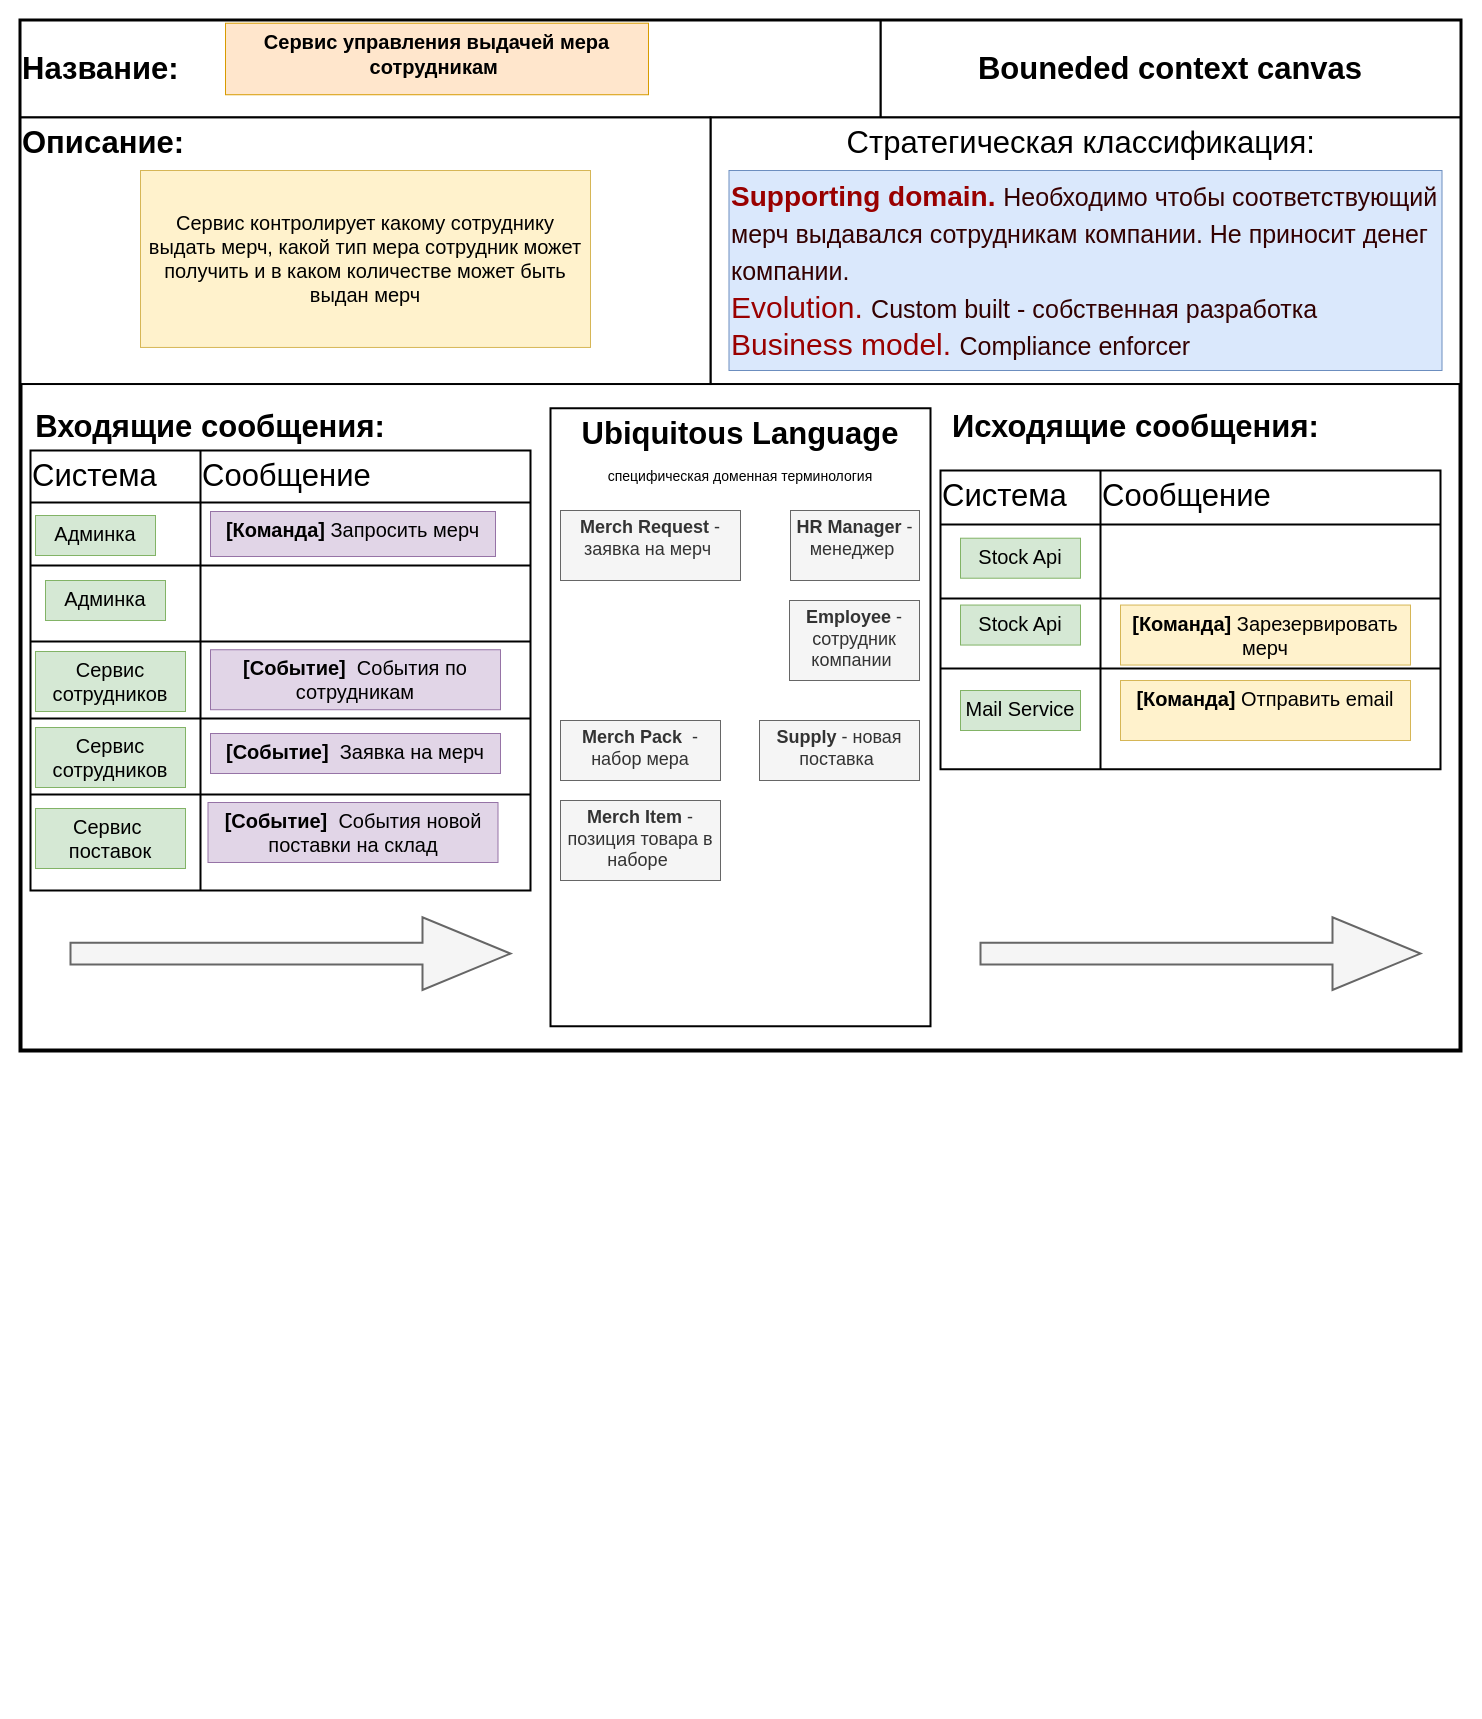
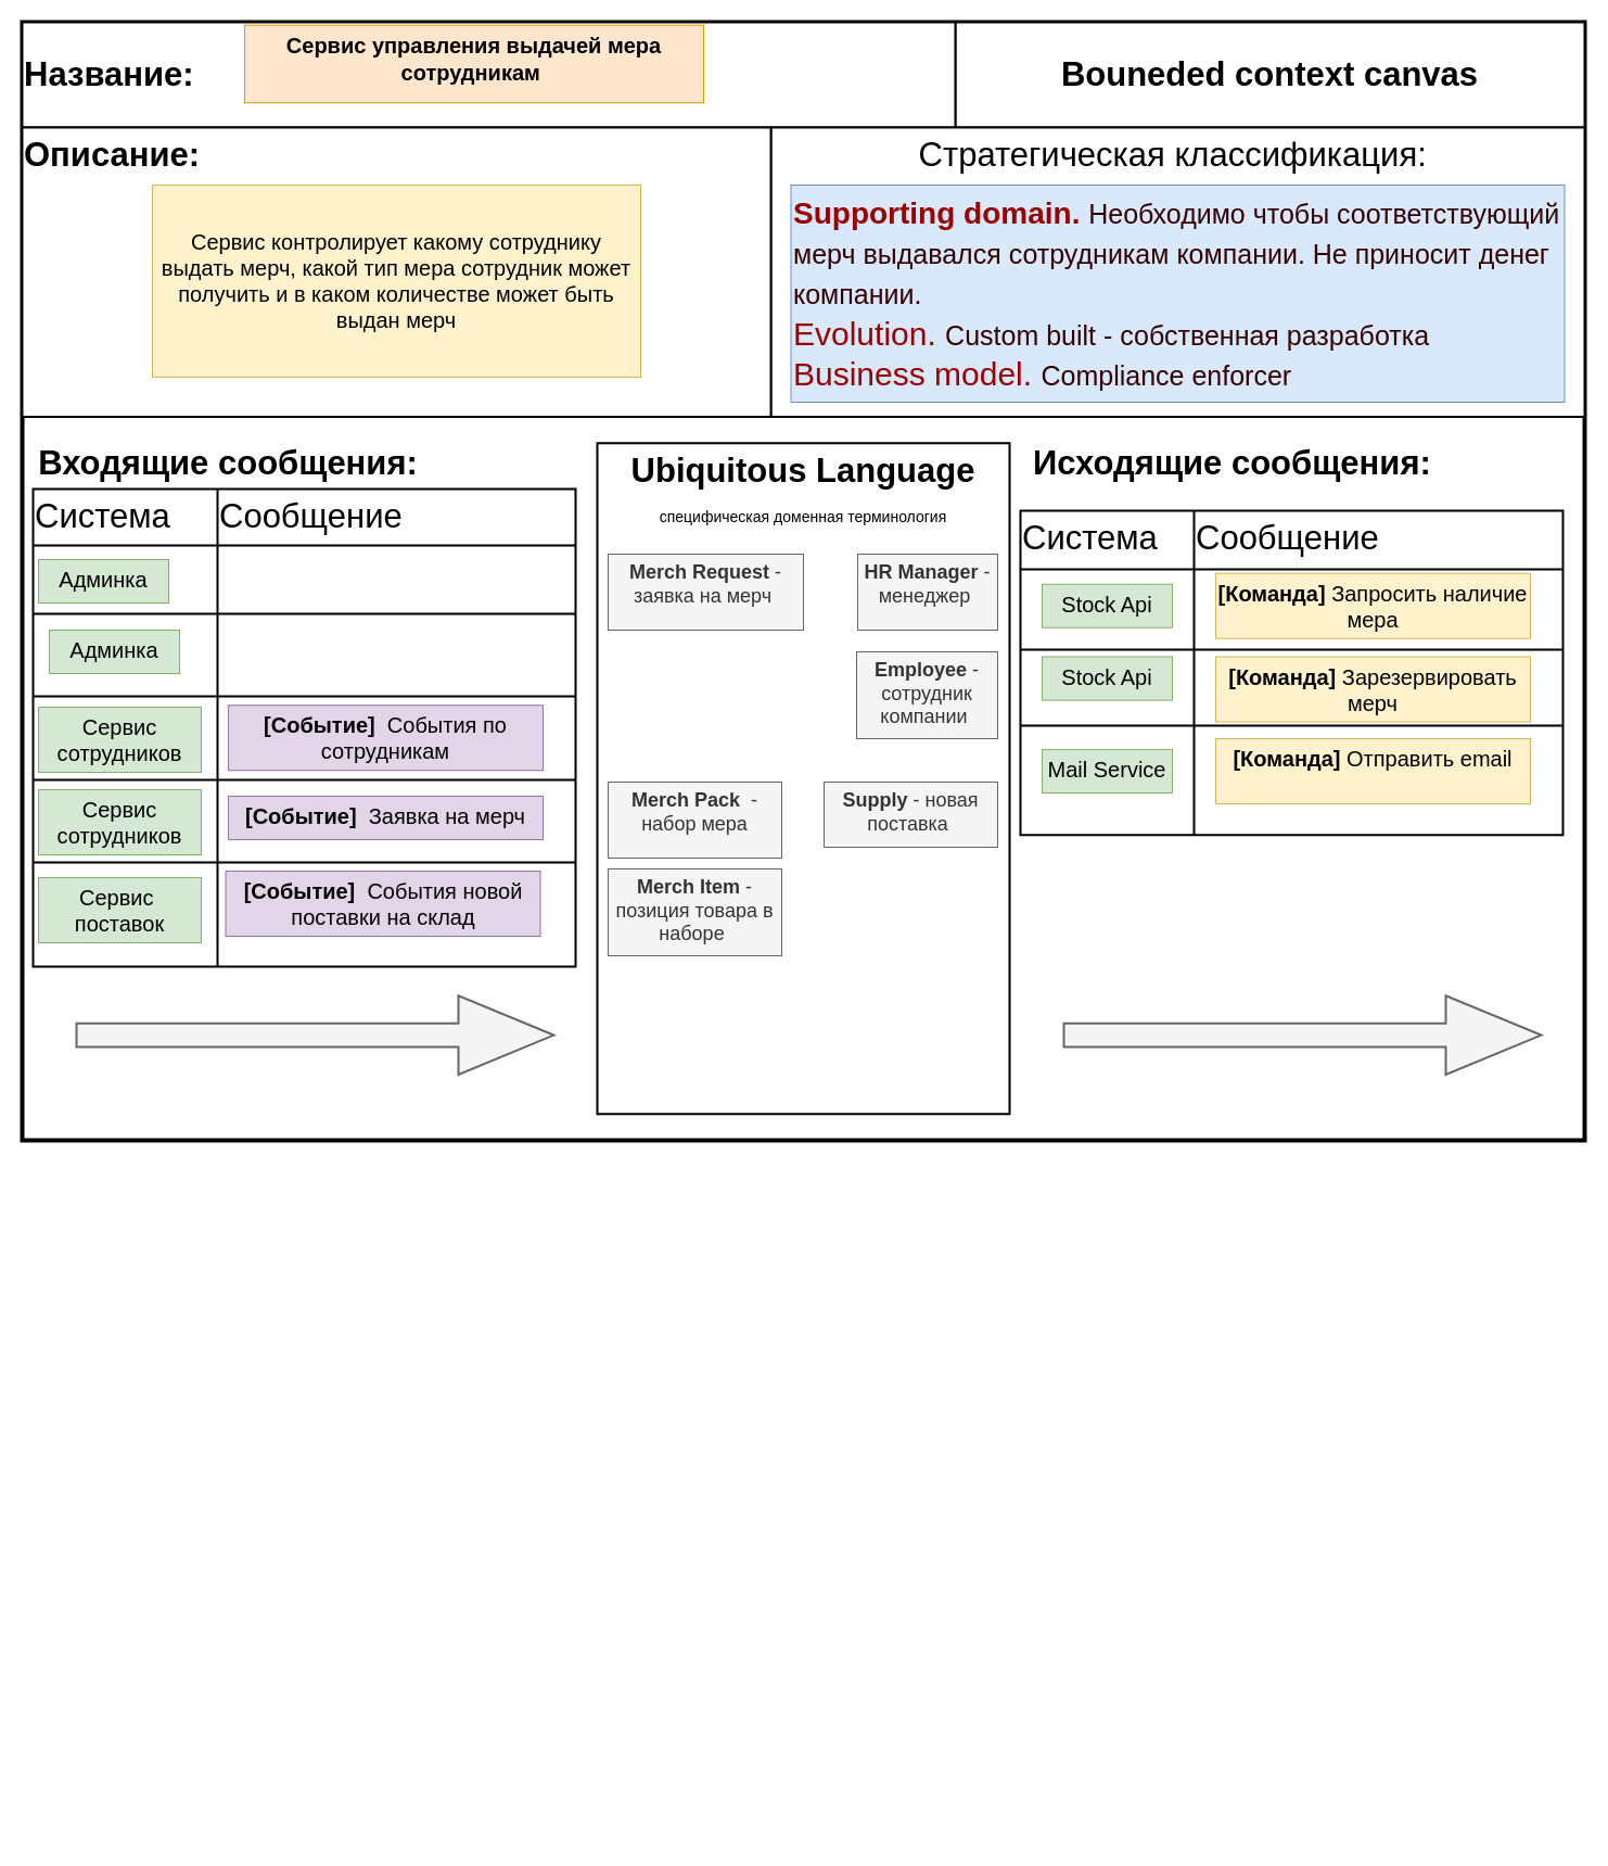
- <mxCell id="33" value="&lt;b&gt;[Команда]&lt;/b&gt; Запросить мерч" style="rounded=0;whiteSpace=wrap;html=1;fontSize=20;align=center;verticalAlign=top;fillColor=#e1d5e7;strokeColor=#9673a6;" vertex="1" parent="3"><mxGeometry x="190" y="491" width="285" height="45" as="geometry" /></mxCell>
+ <mxCell id="52" value="&lt;b&gt;[Команда]&lt;/b&gt;&amp;nbsp;Запросить наличие мера" style="rounded=0;whiteSpace=wrap;html=1;fontSize=20;align=center;verticalAlign=top;fillColor=#fff2cc;strokeColor=#d6b656;" vertex="1" parent="3"><mxGeometry x="1100" y="507.71" width="290" height="60" as="geometry" /></mxCell>
- <mxCell id="70" value="&lt;font style=&quot;font-size: 18px;&quot;&gt;&lt;b style=&quot;font-size: 18px;&quot;&gt;Merch Pack &amp;nbsp;&lt;/b&gt;&lt;span style=&quot;font-size: 18px;&quot;&gt;- набор&amp;nbsp;&lt;/span&gt;&lt;/font&gt;&lt;font style=&quot;font-size: 18px;&quot;&gt;мера&lt;/font&gt;" style="text;html=1;strokeColor=#666666;fillColor=#f5f5f5;align=center;verticalAlign=top;whiteSpace=wrap;rounded=0;shadow=0;glass=0;sketch=0;fontSize=18;fontColor=#333333;" vertex="1" parent="2"><mxGeometry x="540" y="700" width="160" height="60" as="geometry" /></mxCell>
+ <mxCell id="70" value="&lt;font style=&quot;font-size: 18px;&quot;&gt;&lt;b style=&quot;font-size: 18px;&quot;&gt;Merch Pack &amp;nbsp;&lt;/b&gt;&lt;span style=&quot;font-size: 18px;&quot;&gt;- набор&amp;nbsp;&lt;/span&gt;&lt;/font&gt;&lt;font style=&quot;font-size: 18px;&quot;&gt;мера&lt;/font&gt;" style="text;html=1;strokeColor=#666666;fillColor=#f5f5f5;align=center;verticalAlign=top;whiteSpace=wrap;rounded=0;shadow=0;glass=0;sketch=0;fontSize=18;fontColor=#333333;" vertex="1" parent="2"><mxGeometry x="540" y="700" width="160" height="70" as="geometry" /></mxCell>
